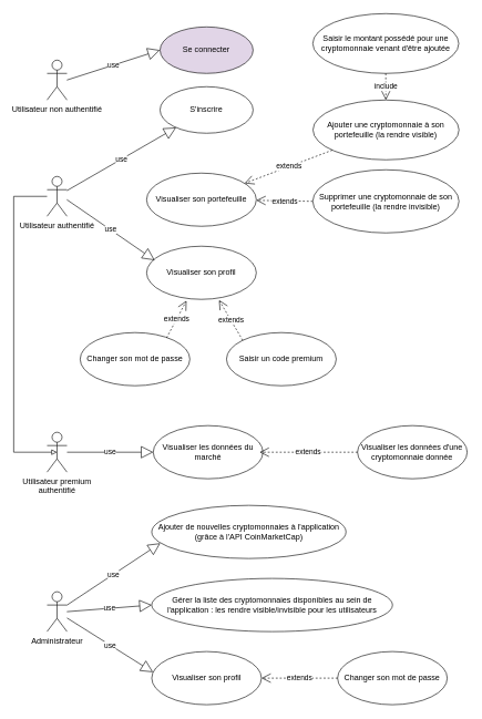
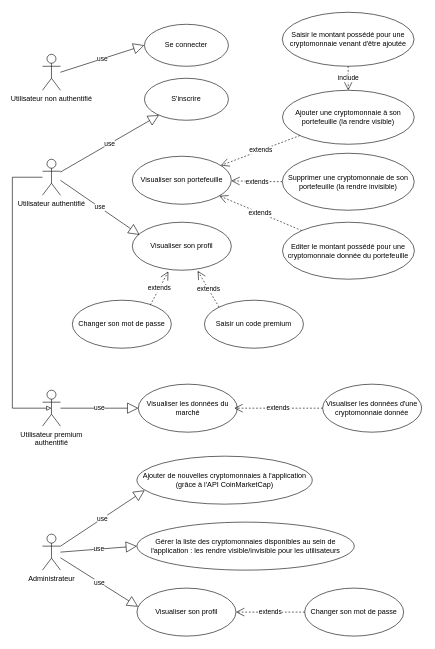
- <mxCell id="10" value="Se connecter" style="ellipse;whiteSpace=wrap;html=1;fillColor=#e1d5e7;" parent="1" vertex="1"><mxGeometry x="240.22" y="40" width="140" height="70" as="geometry" /></mxCell>
+ <mxCell id="10" value="Se connecter" style="ellipse;whiteSpace=wrap;html=1;" parent="1" vertex="1"><mxGeometry x="240.22" y="40" width="140" height="70" as="geometry" /></mxCell>
+ <mxCell id="6" value="extends" style="endArrow=open;endSize=12;dashed=1;html=1;exitX=0;exitY=0;exitDx=0;exitDy=0;" parent="1" source="14" target="5" edge="1"><mxGeometry width="160" relative="1" as="geometry"><mxPoint x="488.684" y="381.375" as="sourcePoint" /><mxPoint x="320.33" y="390" as="targetPoint" /></mxGeometry></mxCell>
+ <mxCell id="14" value="Editer le montant possédé pour une cryptomonnaie donnée du portefeuille" style="ellipse;whiteSpace=wrap;html=1;" parent="1" vertex="1"><mxGeometry x="470.33" y="370" width="220" height="95" as="geometry" /></mxCell>
